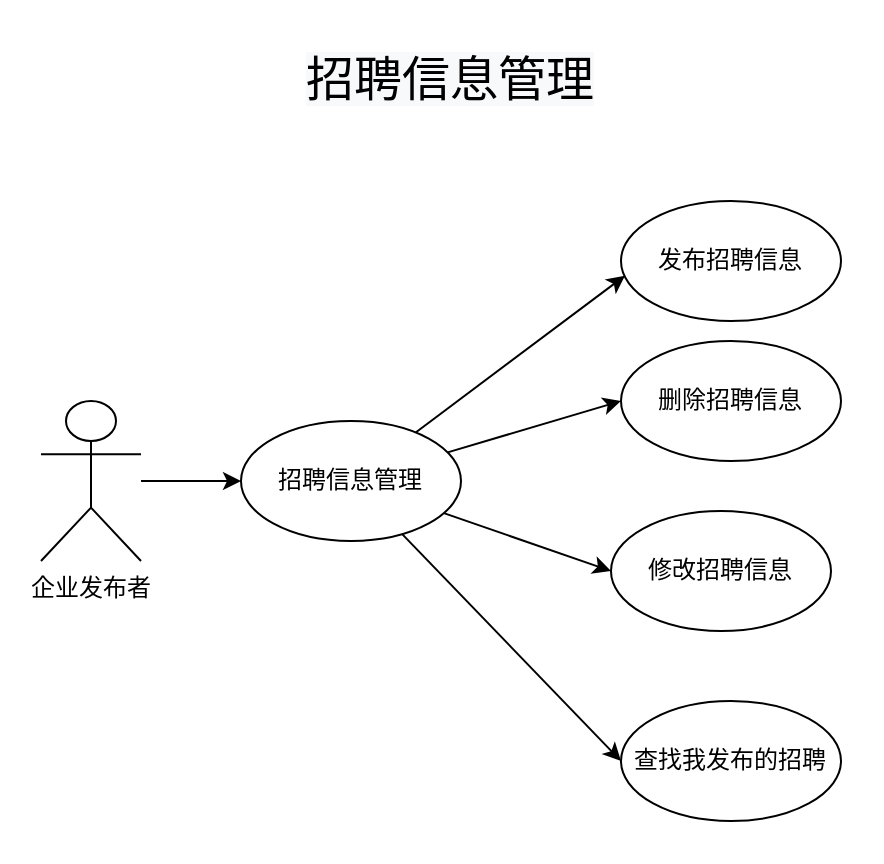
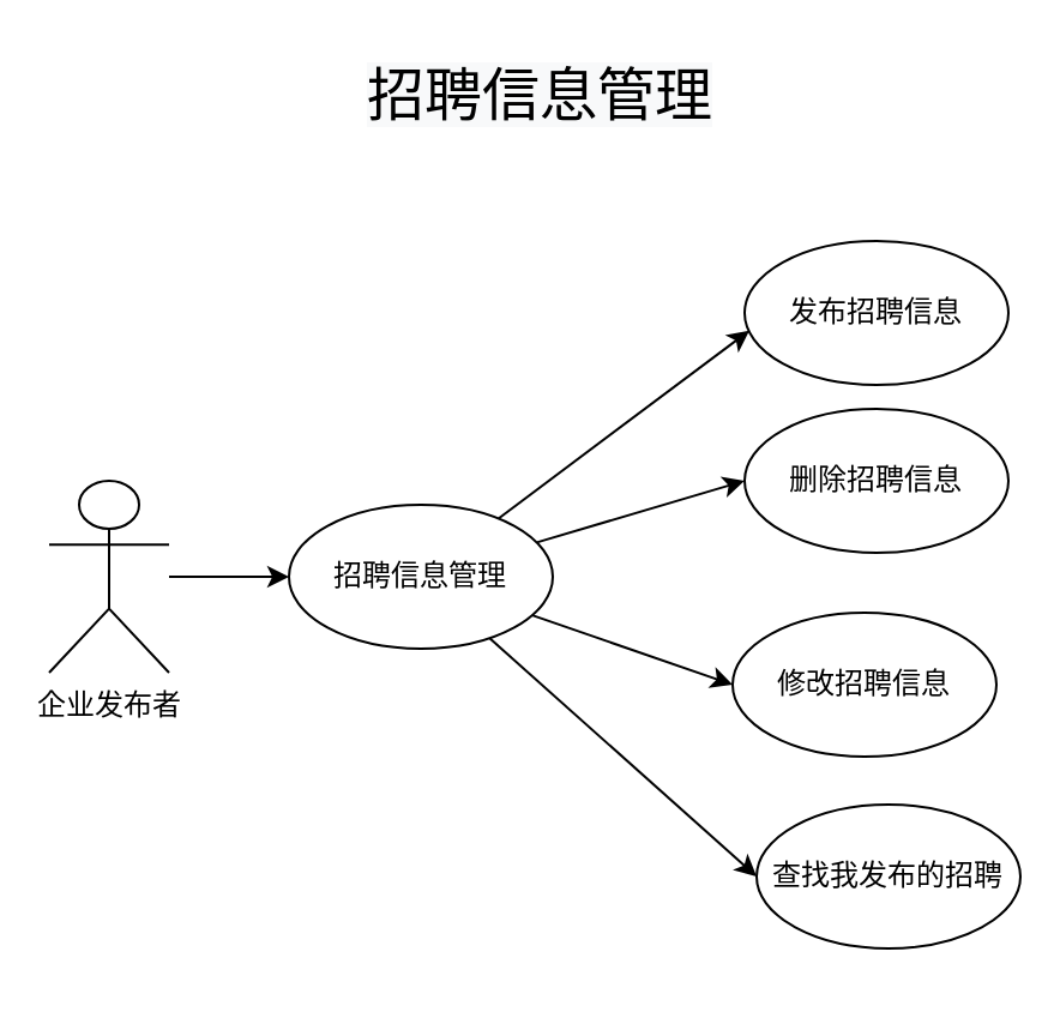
- <mxCell id="12" value="查找我发布的招聘" style="ellipse;whiteSpace=wrap;html=1;" vertex="1" parent="1"><mxGeometry x="310" y="350" width="110" height="60" as="geometry" /></mxCell>
+ <mxCell id="12" value="查找我发布的招聘" style="ellipse;whiteSpace=wrap;html=1;" vertex="1" parent="1"><mxGeometry x="315" y="335" width="110" height="60" as="geometry" /></mxCell>
